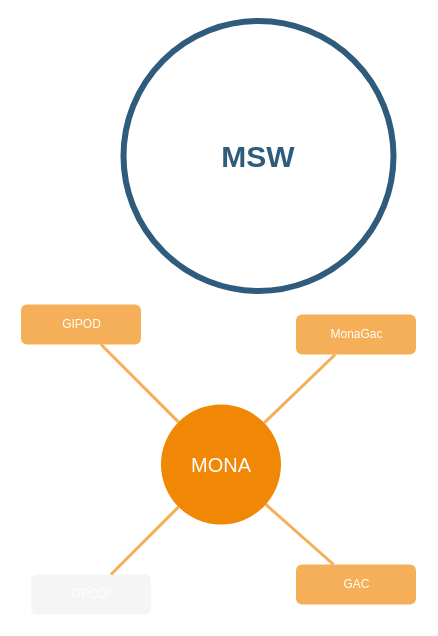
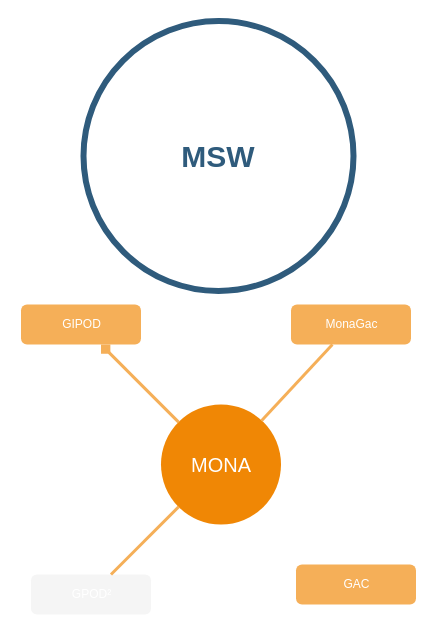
- <mxCell id="11" value="MSW" style="ellipse;whiteSpace=wrap;html=1;shadow=0;fontFamily=Helvetica;fontSize=30;fontColor=#2F5B7C;align=center;strokeColor=#2F5B7C;strokeWidth=6;fillColor=#FFFFFF;fontStyle=1;gradientColor=none;" parent="1" vertex="1"><mxGeometry x="123" y="20.5" width="270" height="270" as="geometry" /></mxCell>
+ <mxCell id="11" value="MSW" style="ellipse;whiteSpace=wrap;html=1;shadow=0;fontFamily=Helvetica;fontSize=30;fontColor=#2F5B7C;align=center;strokeColor=#2F5B7C;strokeWidth=6;fillColor=#FFFFFF;fontStyle=1;gradientColor=none;" parent="1" vertex="1"><mxGeometry x="83" y="20.5" width="270" height="270" as="geometry" /></mxCell>
- <mxCell id="5" value="MonaGac" style="rounded=1;fillColor=#f5af58;strokeColor=none;strokeWidth=3;shadow=0;html=1;fontColor=#FFFFFF;" parent="1" vertex="1"><mxGeometry x="295.5" y="314" width="120" height="40" as="geometry" /></mxCell>
+ <mxCell id="5" value="MonaGac" style="rounded=1;fillColor=#f5af58;strokeColor=none;strokeWidth=3;shadow=0;html=1;fontColor=#FFFFFF;" parent="1" vertex="1"><mxGeometry x="290.5" y="304" width="120" height="40" as="geometry" /></mxCell>
- <mxCell id="8" value="" style="edgeStyle=none;endArrow=none;strokeWidth=3;strokeColor=#F5AF58;html=1;" parent="1" source="2" target="4" edge="1"><mxGeometry x="-61.5" y="840" width="100" height="100" as="geometry"><mxPoint x="-939.5" y="284" as="sourcePoint" /><mxPoint x="-839.5" y="184" as="targetPoint" /></mxGeometry></mxCell>
+ <mxCell id="8" value="" style="edgeStyle=none;endArrow=diamond;strokeWidth=3;strokeColor=#F5AF58;html=1;" parent="1" source="2" target="4" edge="1"><mxGeometry x="-61.5" y="840" width="100" height="100" as="geometry"><mxPoint x="-939.5" y="284" as="sourcePoint" /><mxPoint x="-839.5" y="184" as="targetPoint" /></mxGeometry></mxCell>
- <mxCell id="10" value="" style="edgeStyle=none;endArrow=none;strokeWidth=3;strokeColor=#F5AF58;html=1;" parent="1" source="2" target="6" edge="1"><mxGeometry x="-61.5" y="840" width="100" height="100" as="geometry"><mxPoint x="-939.5" y="284" as="sourcePoint" /><mxPoint x="-839.5" y="184" as="targetPoint" /></mxGeometry></mxCell>
